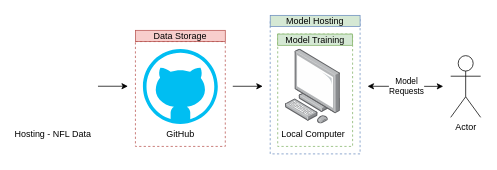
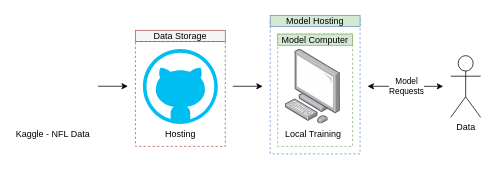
- <mxCell id="14" value="Data Storage" style="rounded=0;whiteSpace=wrap;html=1;fillColor=#f8cecc;strokeColor=#b85450;" vertex="1" parent="1"><mxGeometry x="180.01" y="40" width="120" height="15" as="geometry" /></mxCell>
+ <mxCell id="14" value="Data Storage" style="rounded=0;whiteSpace=wrap;html=1;fillColor=#f5f5f5;strokeColor=#b85450;" vertex="1" parent="1"><mxGeometry x="180.01" y="40" width="120" height="15" as="geometry" /></mxCell>
- <mxCell id="8" value="Model Training" style="rounded=0;whiteSpace=wrap;html=1;fillColor=#d5e8d4;strokeColor=#82b366;" vertex="1" parent="1"><mxGeometry x="370" y="45" width="100" height="15" as="geometry" /></mxCell>
+ <mxCell id="8" value="Model Computer" style="rounded=0;whiteSpace=wrap;html=1;fillColor=#d5e8d4;strokeColor=#82b366;" vertex="1" parent="1"><mxGeometry x="370" y="45" width="100" height="15" as="geometry" /></mxCell>
- <mxCell id="11" value="Actor" style="shape=umlActor;verticalLabelPosition=bottom;verticalAlign=top;html=1;outlineConnect=0;" vertex="1" parent="1"><mxGeometry x="601" y="73.8" width="40" height="82.4" as="geometry" /></mxCell>
+ <mxCell id="11" value="Data" style="shape=umlActor;verticalLabelPosition=bottom;verticalAlign=top;html=1;outlineConnect=0;" vertex="1" parent="1"><mxGeometry x="601" y="73.8" width="40" height="82.4" as="geometry" /></mxCell>
- <mxCell id="5" value="Hosting - NFL Data" style="shape=image;verticalLabelPosition=bottom;labelBackgroundColor=default;verticalAlign=top;aspect=fixed;imageAspect=0;image=https://pbs.twimg.com/profile_images/1573129499343978498/03a7wgfE_400x400.jpg;" vertex="1" parent="1"><mxGeometry x="20" y="65" width="100" height="100" as="geometry" /></mxCell>
+ <mxCell id="5" value="Kaggle - NFL Data" style="shape=image;verticalLabelPosition=bottom;labelBackgroundColor=default;verticalAlign=top;aspect=fixed;imageAspect=0;image=https://pbs.twimg.com/profile_images/1573129499343978498/03a7wgfE_400x400.jpg;" vertex="1" parent="1"><mxGeometry x="20" y="65" width="100" height="100" as="geometry" /></mxCell>
- <mxCell id="4" value="GitHub" style="verticalLabelPosition=bottom;html=1;verticalAlign=top;align=center;strokeColor=none;fillColor=#00BEF2;shape=mxgraph.azure.github_code;pointerEvents=1;" vertex="1" parent="1"><mxGeometry x="190.01" y="65" width="100" height="100" as="geometry" /></mxCell>
+ <mxCell id="4" value="Hosting" style="verticalLabelPosition=bottom;html=1;verticalAlign=top;align=center;strokeColor=none;fillColor=#00BEF2;shape=mxgraph.azure.github_code;pointerEvents=1;" vertex="1" parent="1"><mxGeometry x="190.01" y="65" width="100" height="100" as="geometry" /></mxCell>
- <mxCell id="7" value="Local Computer" style="image;points=[];aspect=fixed;html=1;align=center;shadow=0;dashed=0;image=img/lib/allied_telesis/computer_and_terminals/Personal_Computer.svg;" vertex="1" parent="1"><mxGeometry x="380" y="65" width="73.79" height="100" as="geometry" /></mxCell>
+ <mxCell id="7" value="Local Training" style="image;points=[];aspect=fixed;html=1;align=center;shadow=0;dashed=0;image=img/lib/allied_telesis/computer_and_terminals/Personal_Computer.svg;" vertex="1" parent="1"><mxGeometry x="380" y="65" width="73.79" height="100" as="geometry" /></mxCell>
